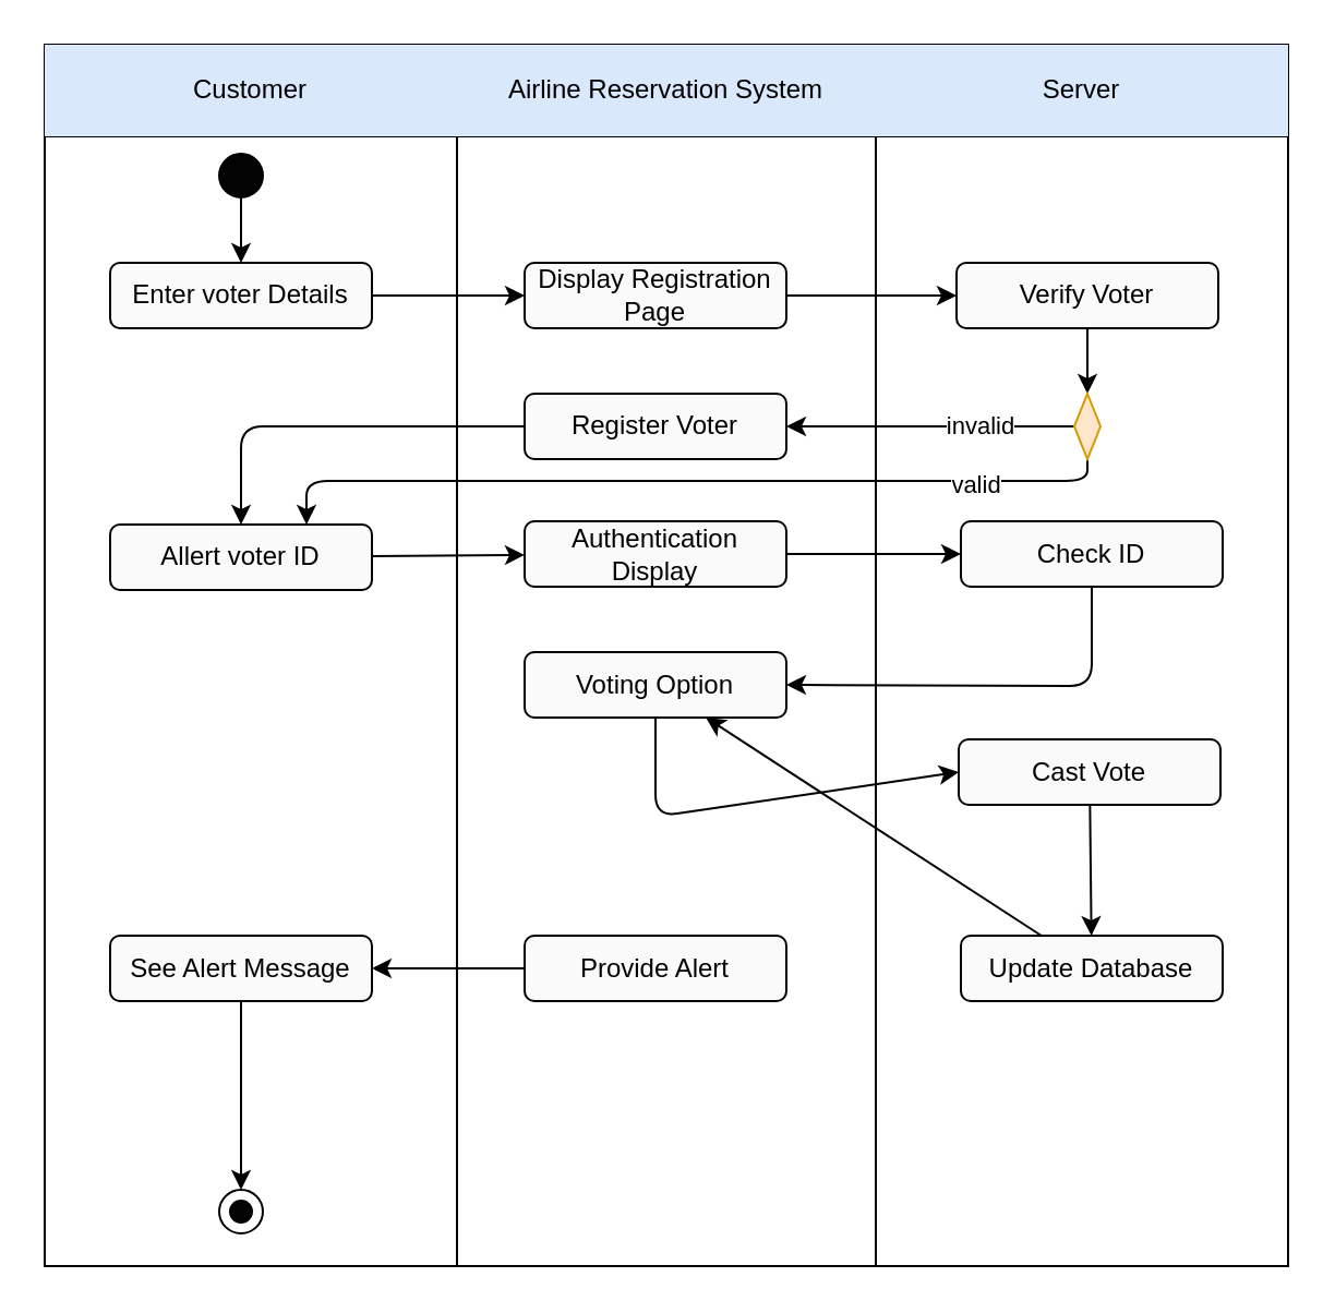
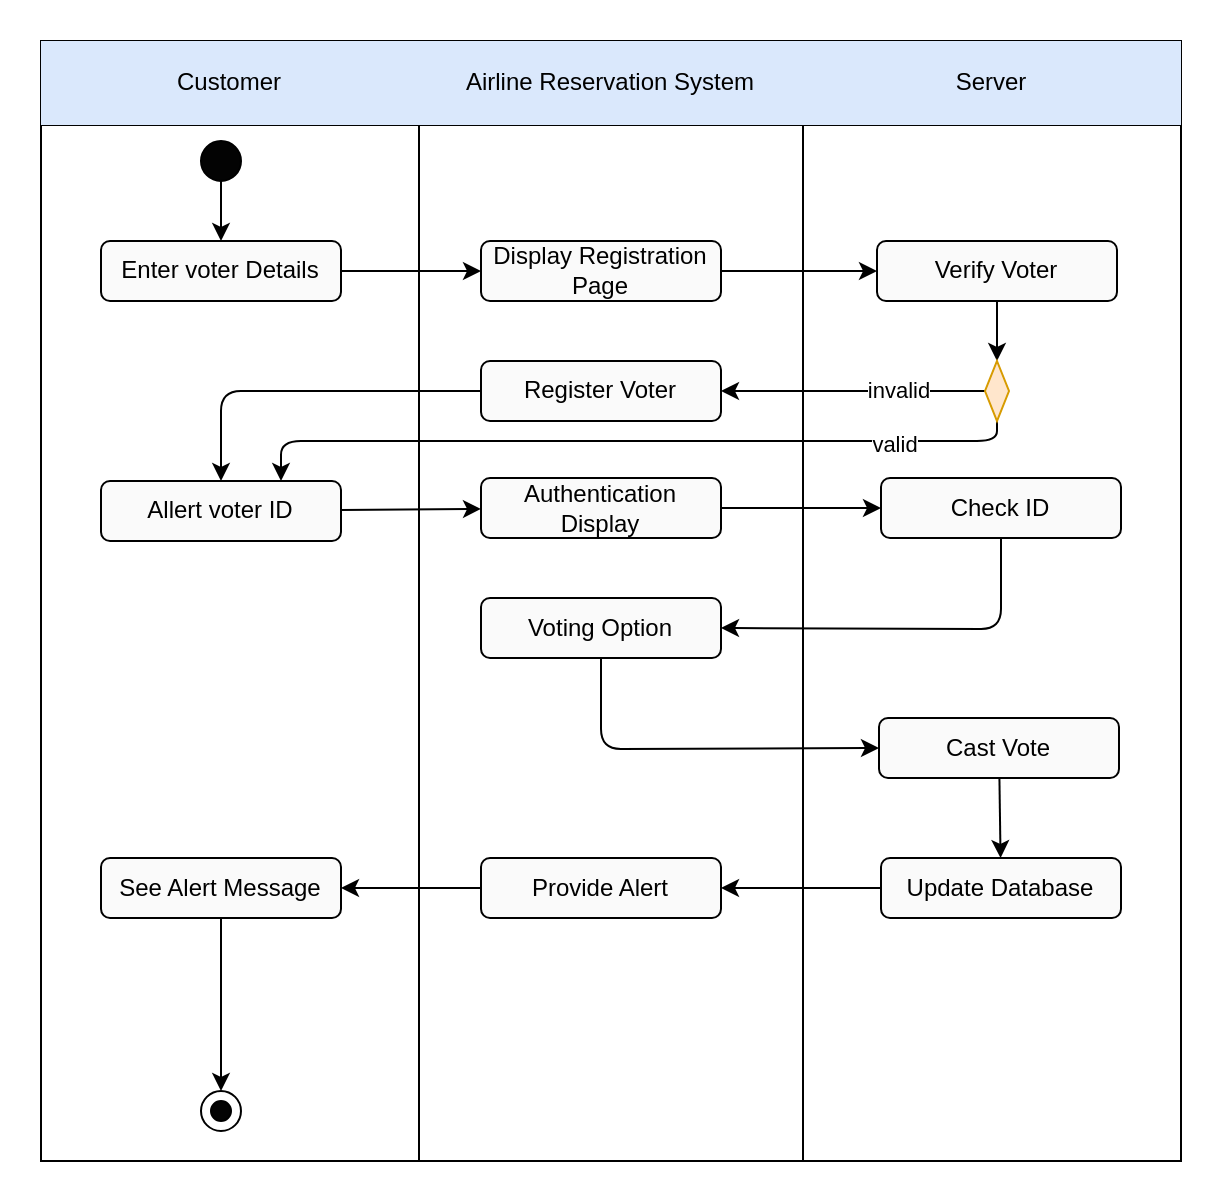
- <mxCell id="43" value="Cast Vote" style="whiteSpace=wrap;html=1;fillColor=#FAFAFA;rounded=1;" parent="1" vertex="1"><mxGeometry x="439" y="338.5" width="120" height="30" as="geometry" /></mxCell>
+ <mxCell id="43" value="Cast Vote" style="whiteSpace=wrap;html=1;fillColor=#FAFAFA;rounded=1;" parent="1" vertex="1"><mxGeometry x="439" y="358.5" width="120" height="30" as="geometry" /></mxCell>
- <mxCell id="34" style="edgeStyle=none;html=1;" parent="1" source="35" target="33" edge="1"><mxGeometry relative="1" as="geometry" /></mxCell>
+ <mxCell id="34" style="edgeStyle=none;html=1;" parent="1" source="35" target="37" edge="1"><mxGeometry relative="1" as="geometry" /></mxCell>
